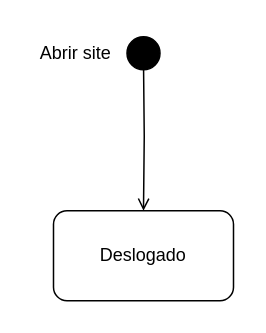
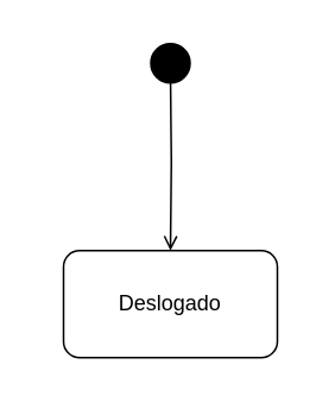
- <mxCell id="4" value="Abrir site" style="text;html=1;strokeColor=none;fillColor=none;align=center;verticalAlign=middle;whiteSpace=wrap;rounded=0;" vertex="1" parent="1"><mxGeometry x="20" y="20" width="60" height="30" as="geometry" /></mxCell>
